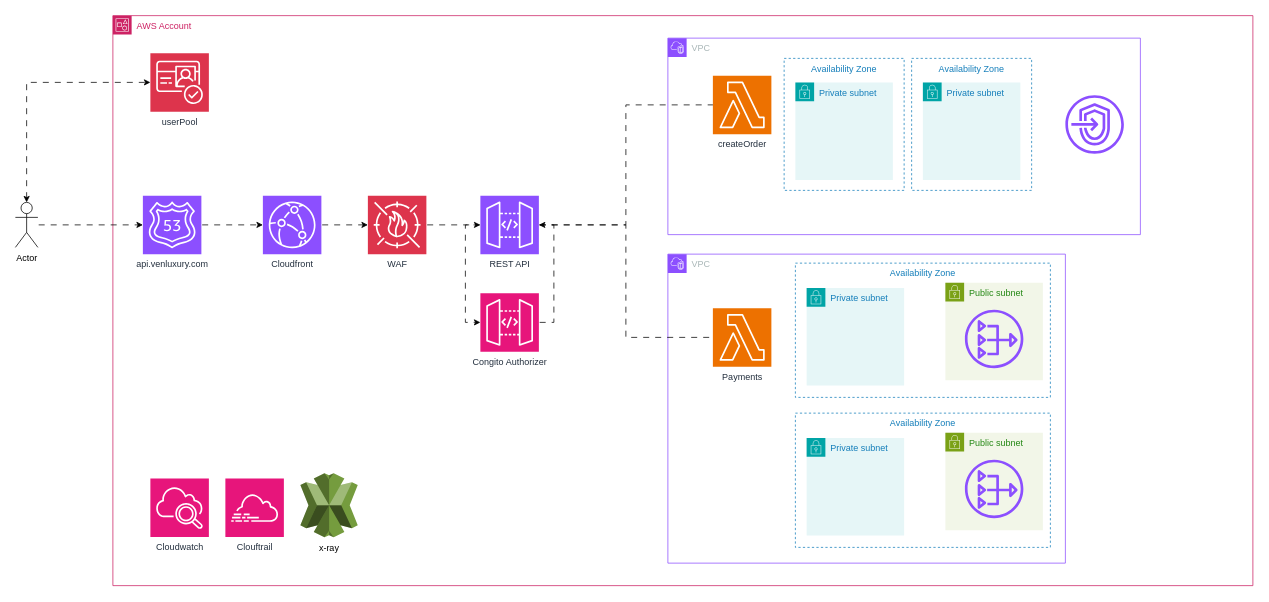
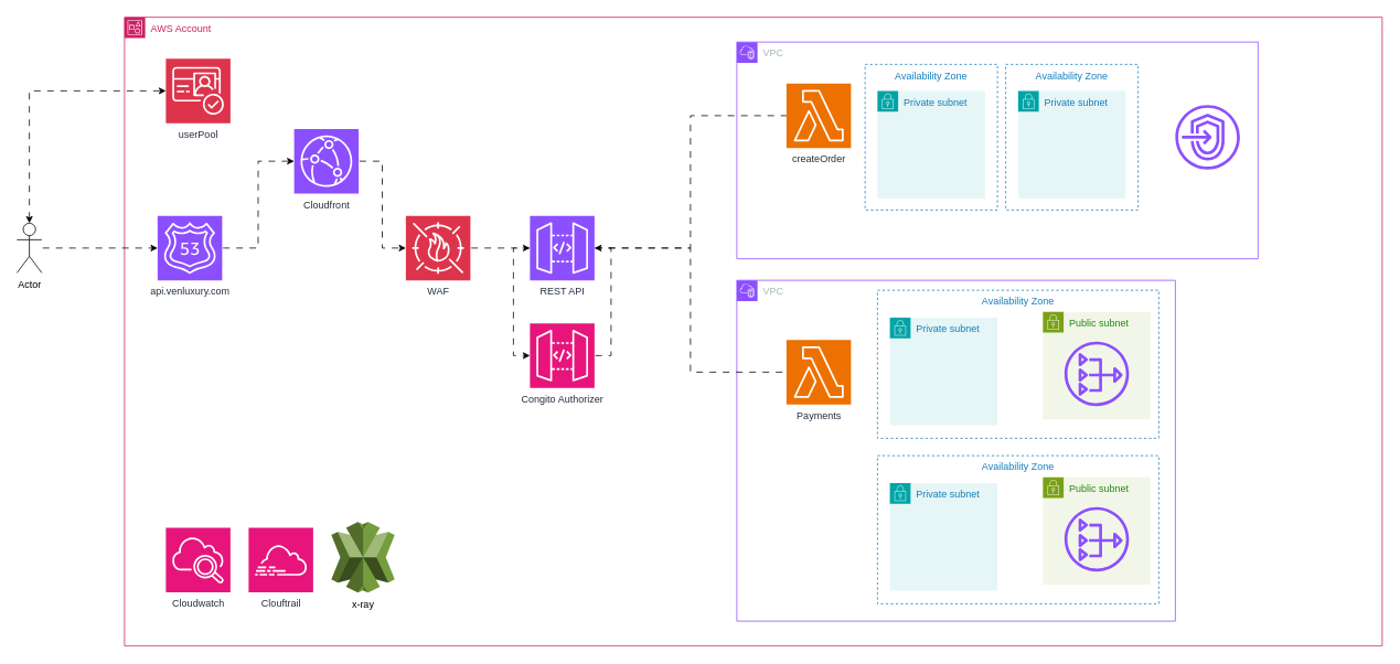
- <mxCell id="21" value="Cloudfront" style="sketch=0;points=[[0,0,0],[0.25,0,0],[0.5,0,0],[0.75,0,0],[1,0,0],[0,1,0],[0.25,1,0],[0.5,1,0],[0.75,1,0],[1,1,0],[0,0.25,0],[0,0.5,0],[0,0.75,0],[1,0.25,0],[1,0.5,0],[1,0.75,0]];outlineConnect=0;fontColor=#232F3E;fillColor=#8C4FFF;strokeColor=#ffffff;dashed=0;verticalLabelPosition=bottom;verticalAlign=top;align=center;html=1;fontSize=12;fontStyle=0;aspect=fixed;shape=mxgraph.aws4.resourceIcon;resIcon=mxgraph.aws4.cloudfront;" vertex="1" parent="2"><mxGeometry x="200" y="240" width="78" height="78" as="geometry" /></mxCell>
+ <mxCell id="21" value="Cloudfront" style="sketch=0;points=[[0,0,0],[0.25,0,0],[0.5,0,0],[0.75,0,0],[1,0,0],[0,1,0],[0.25,1,0],[0.5,1,0],[0.75,1,0],[1,1,0],[0,0.25,0],[0,0.5,0],[0,0.75,0],[1,0.25,0],[1,0.5,0],[1,0.75,0]];outlineConnect=0;fontColor=#232F3E;fillColor=#8C4FFF;strokeColor=#ffffff;dashed=0;verticalLabelPosition=bottom;verticalAlign=top;align=center;html=1;fontSize=12;fontStyle=0;aspect=fixed;shape=mxgraph.aws4.resourceIcon;resIcon=mxgraph.aws4.cloudfront;" vertex="1" parent="2"><mxGeometry x="205" y="135" width="78" height="78" as="geometry" /></mxCell>
